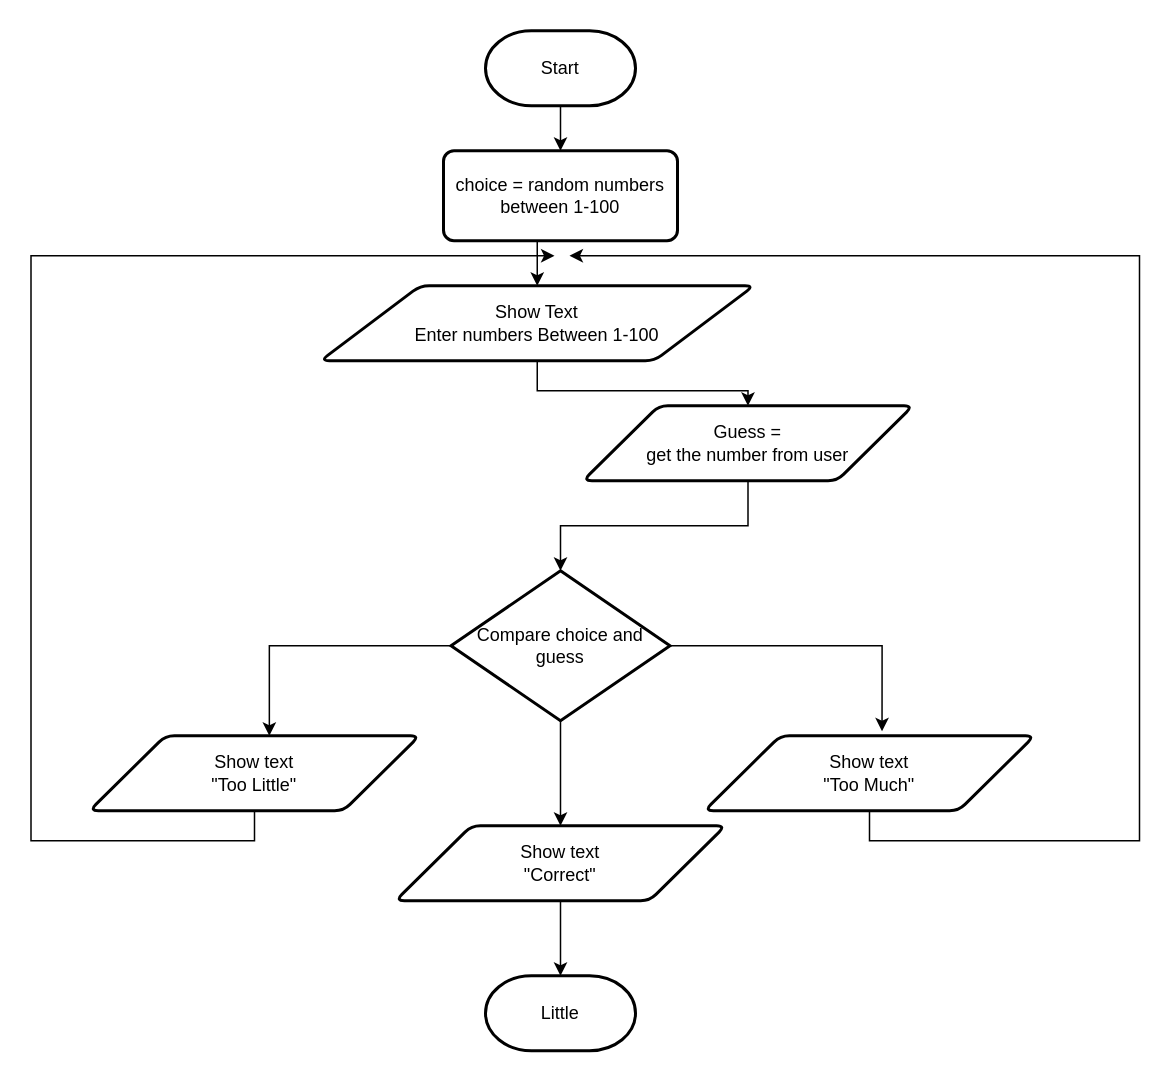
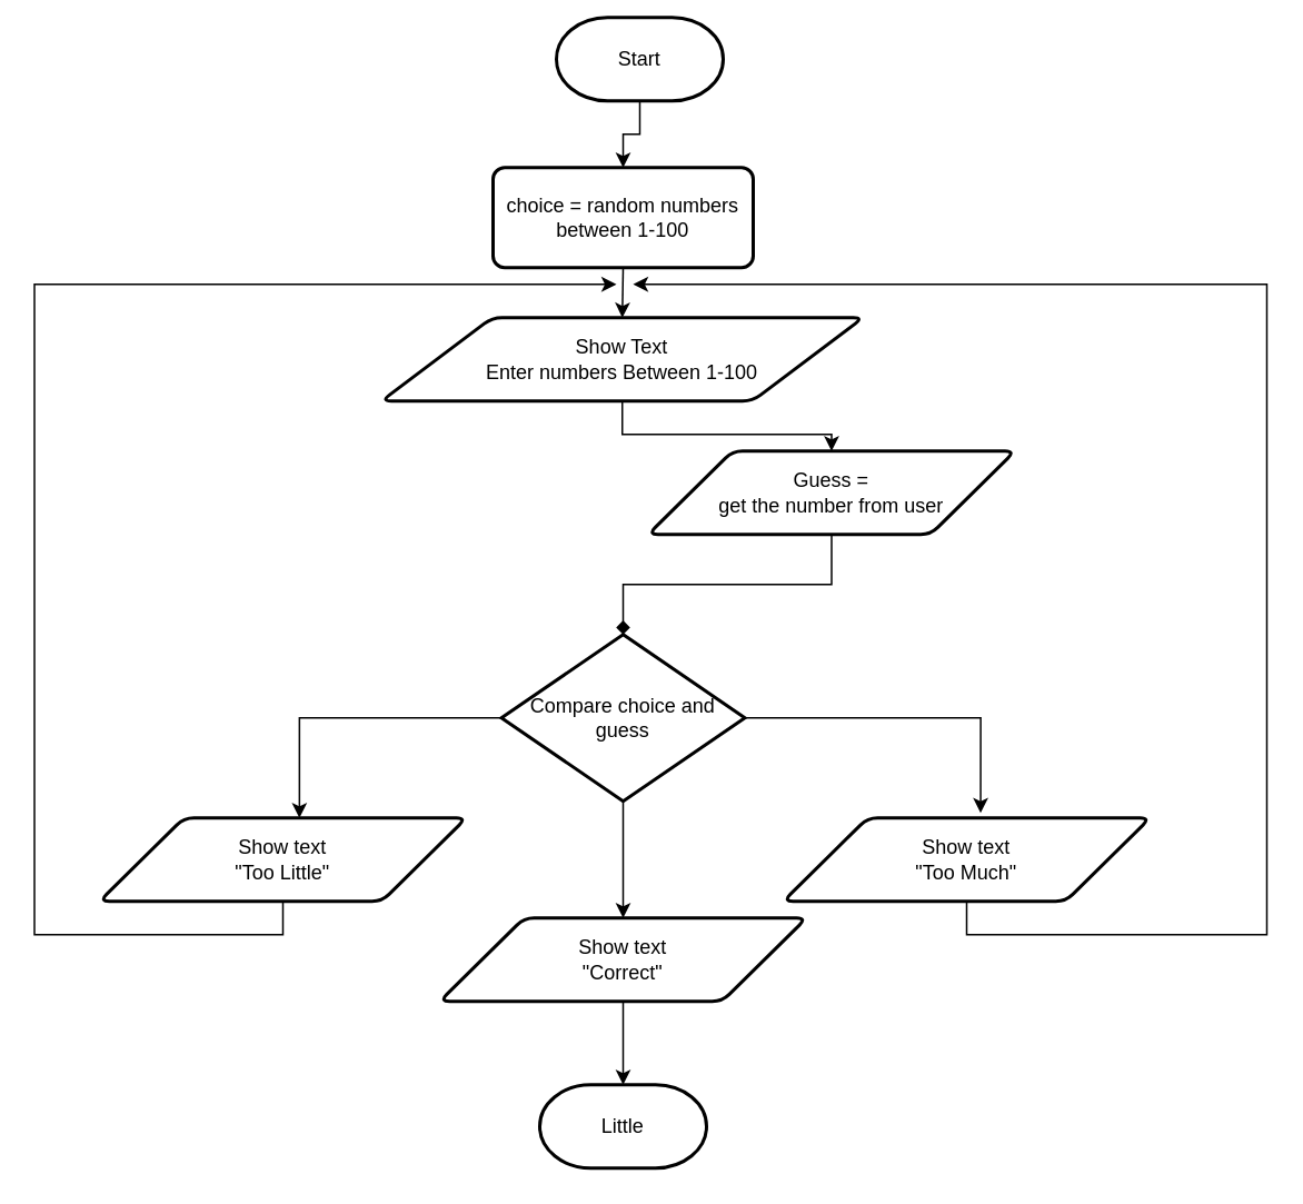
- <mxCell id="3" value="Start" style="strokeWidth=2;html=1;shape=mxgraph.flowchart.terminator;whiteSpace=wrap;" parent="1" vertex="1"><mxGeometry x="323" y="20" width="100" height="50" as="geometry" /></mxCell>
+ <mxCell id="3" value="Start" style="strokeWidth=2;html=1;shape=mxgraph.flowchart.terminator;whiteSpace=wrap;" parent="1" vertex="1"><mxGeometry x="333" y="10" width="100" height="50" as="geometry" /></mxCell>
- <mxCell id="7" value="Show Text&lt;br&gt;Enter numbers Between 1-100" style="shape=parallelogram;html=1;strokeWidth=2;perimeter=parallelogramPerimeter;whiteSpace=wrap;rounded=1;arcSize=12;size=0.23;" vertex="1" parent="1"><mxGeometry x="213" y="190" width="289" height="50" as="geometry" /></mxCell>
+ <mxCell id="7" value="Show Text&lt;br&gt;Enter numbers Between 1-100" style="shape=parallelogram;html=1;strokeWidth=2;perimeter=parallelogramPerimeter;whiteSpace=wrap;rounded=1;arcSize=12;size=0.23;" vertex="1" parent="1"><mxGeometry x="228" y="190" width="289" height="50" as="geometry" /></mxCell>
- <mxCell id="11" style="edgeStyle=orthogonalEdgeStyle;rounded=0;orthogonalLoop=1;jettySize=auto;html=1;exitX=0.5;exitY=1;exitDx=0;exitDy=0;entryX=0.5;entryY=0;entryDx=0;entryDy=0;entryPerimeter=0;" edge="1" parent="1" source="8" target="10"><mxGeometry relative="1" as="geometry" /></mxCell>
+ <mxCell id="11" style="edgeStyle=orthogonalEdgeStyle;rounded=0;orthogonalLoop=1;jettySize=auto;html=1;exitX=0.5;exitY=1;exitDx=0;exitDy=0;entryX=0.5;entryY=0;entryDx=0;entryDy=0;entryPerimeter=0;endArrow=diamond;" edge="1" parent="1" source="8" target="10"><mxGeometry relative="1" as="geometry" /></mxCell>
